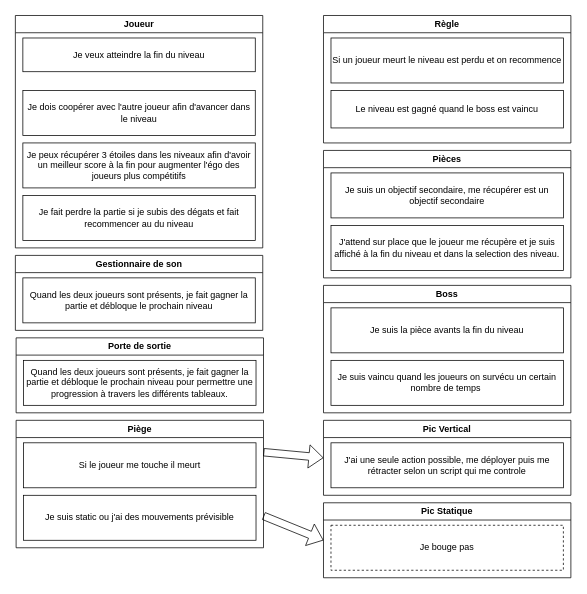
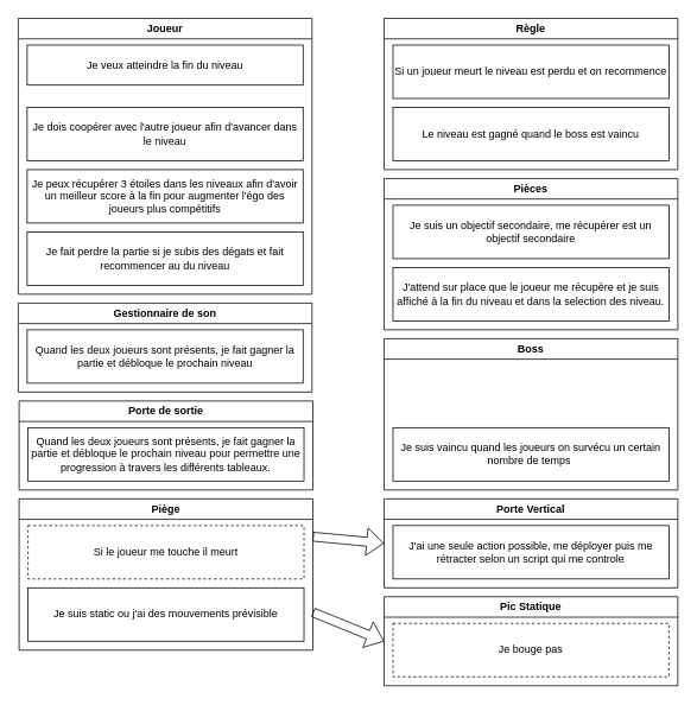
- <mxCell id="9" value="Le niveau est gagné quand le boss est vaincu" style="rounded=0;whiteSpace=wrap;html=1;" parent="7" vertex="1"><mxGeometry x="10" y="100" width="310" height="50" as="geometry" /></mxCell>
+ <mxCell id="9" value="Le niveau est gagné quand le boss est vaincu" style="rounded=0;whiteSpace=wrap;html=1;" parent="7" vertex="1"><mxGeometry x="10" y="100" width="310" height="60" as="geometry" /></mxCell>
- <mxCell id="14" value="Je suis la pièce avants la fin du niveau" style="rounded=0;whiteSpace=wrap;html=1;" parent="13" vertex="1"><mxGeometry x="10" y="30" width="310" height="60" as="geometry" /></mxCell>
- <mxCell id="20" value="Pic Vertical" style="swimlane;whiteSpace=wrap;html=1;" parent="1" vertex="1"><mxGeometry x="431" y="560" width="330" height="100" as="geometry" /></mxCell>
+ <mxCell id="20" value="Porte Vertical" style="swimlane;whiteSpace=wrap;html=1;" parent="1" vertex="1"><mxGeometry x="431" y="560" width="330" height="100" as="geometry" /></mxCell>
- <mxCell id="11" value="Si le joueur me touche il meurt" style="rounded=0;whiteSpace=wrap;html=1;" parent="10" vertex="1"><mxGeometry x="10" y="30" width="310" height="60" as="geometry" /></mxCell>
+ <mxCell id="11" value="Si le joueur me touche il meurt" style="rounded=0;whiteSpace=wrap;html=1;dashed=1;" parent="10" vertex="1"><mxGeometry x="10" y="30" width="310" height="60" as="geometry" /></mxCell>
